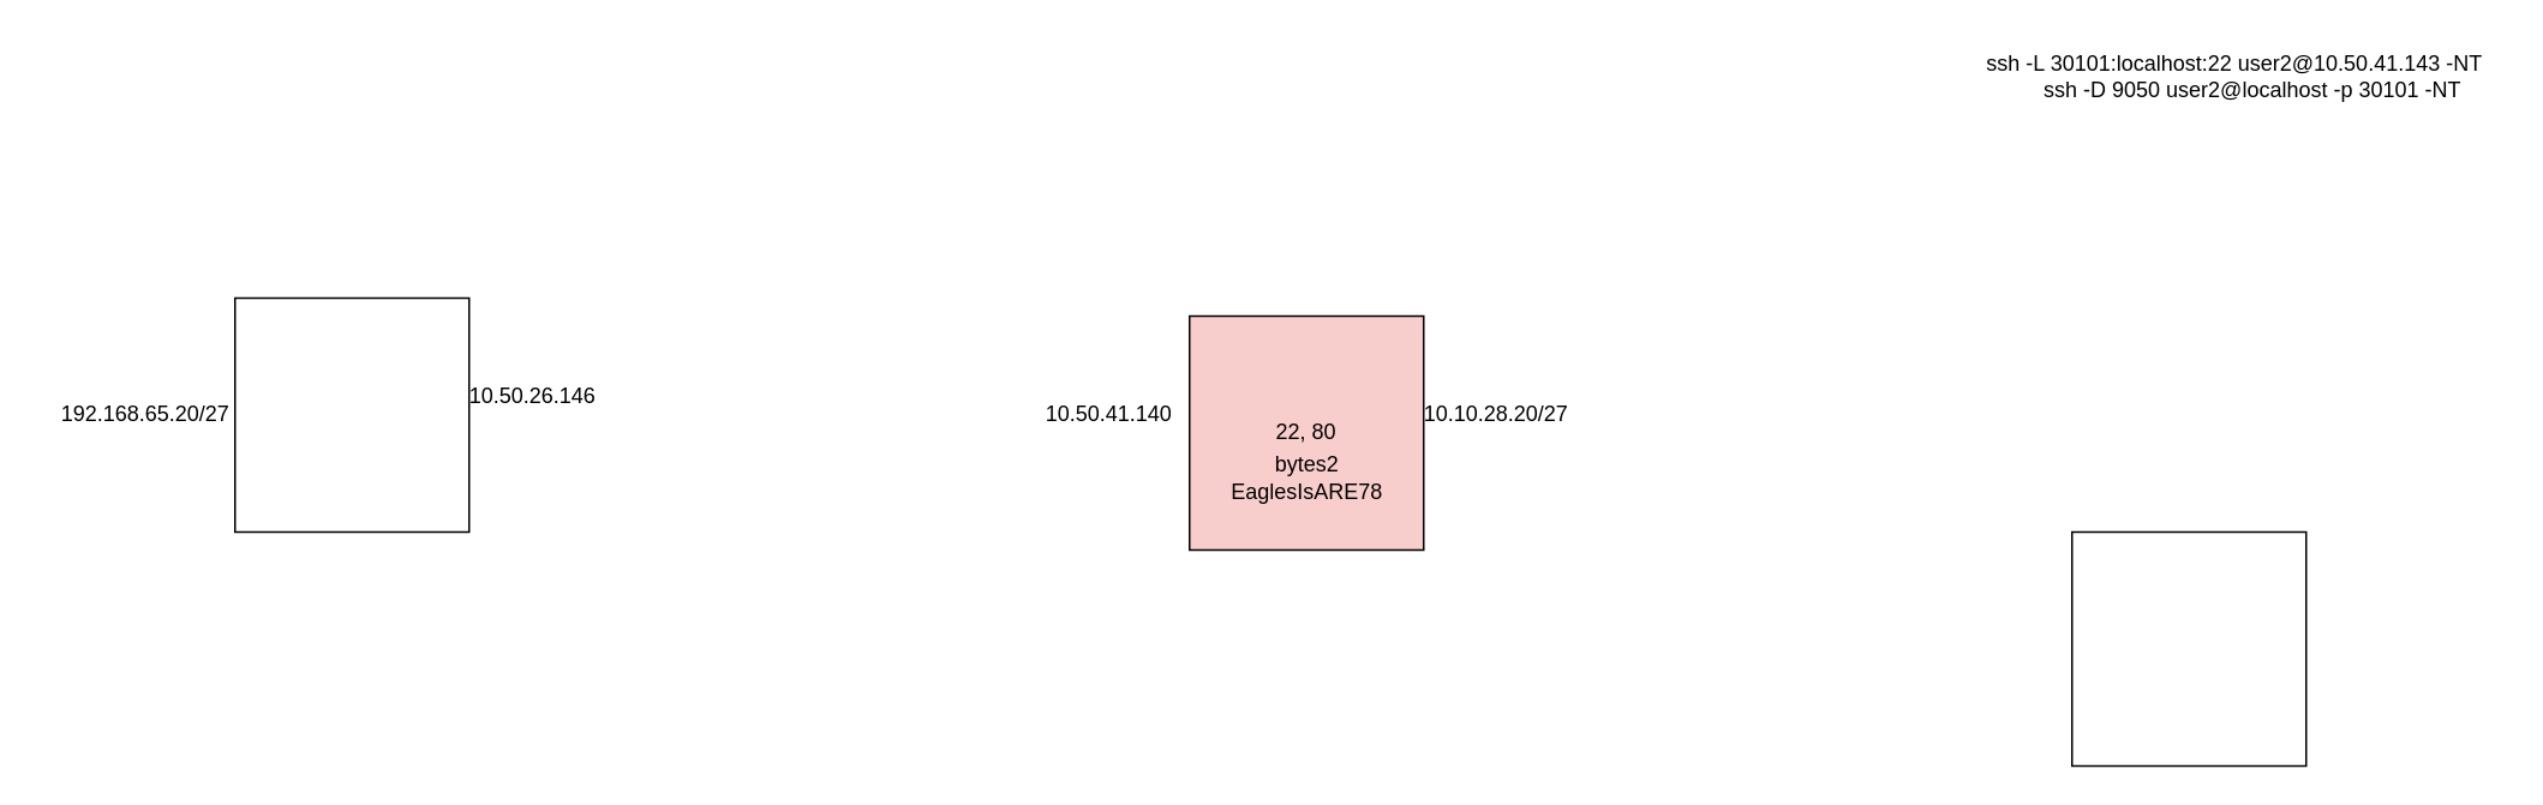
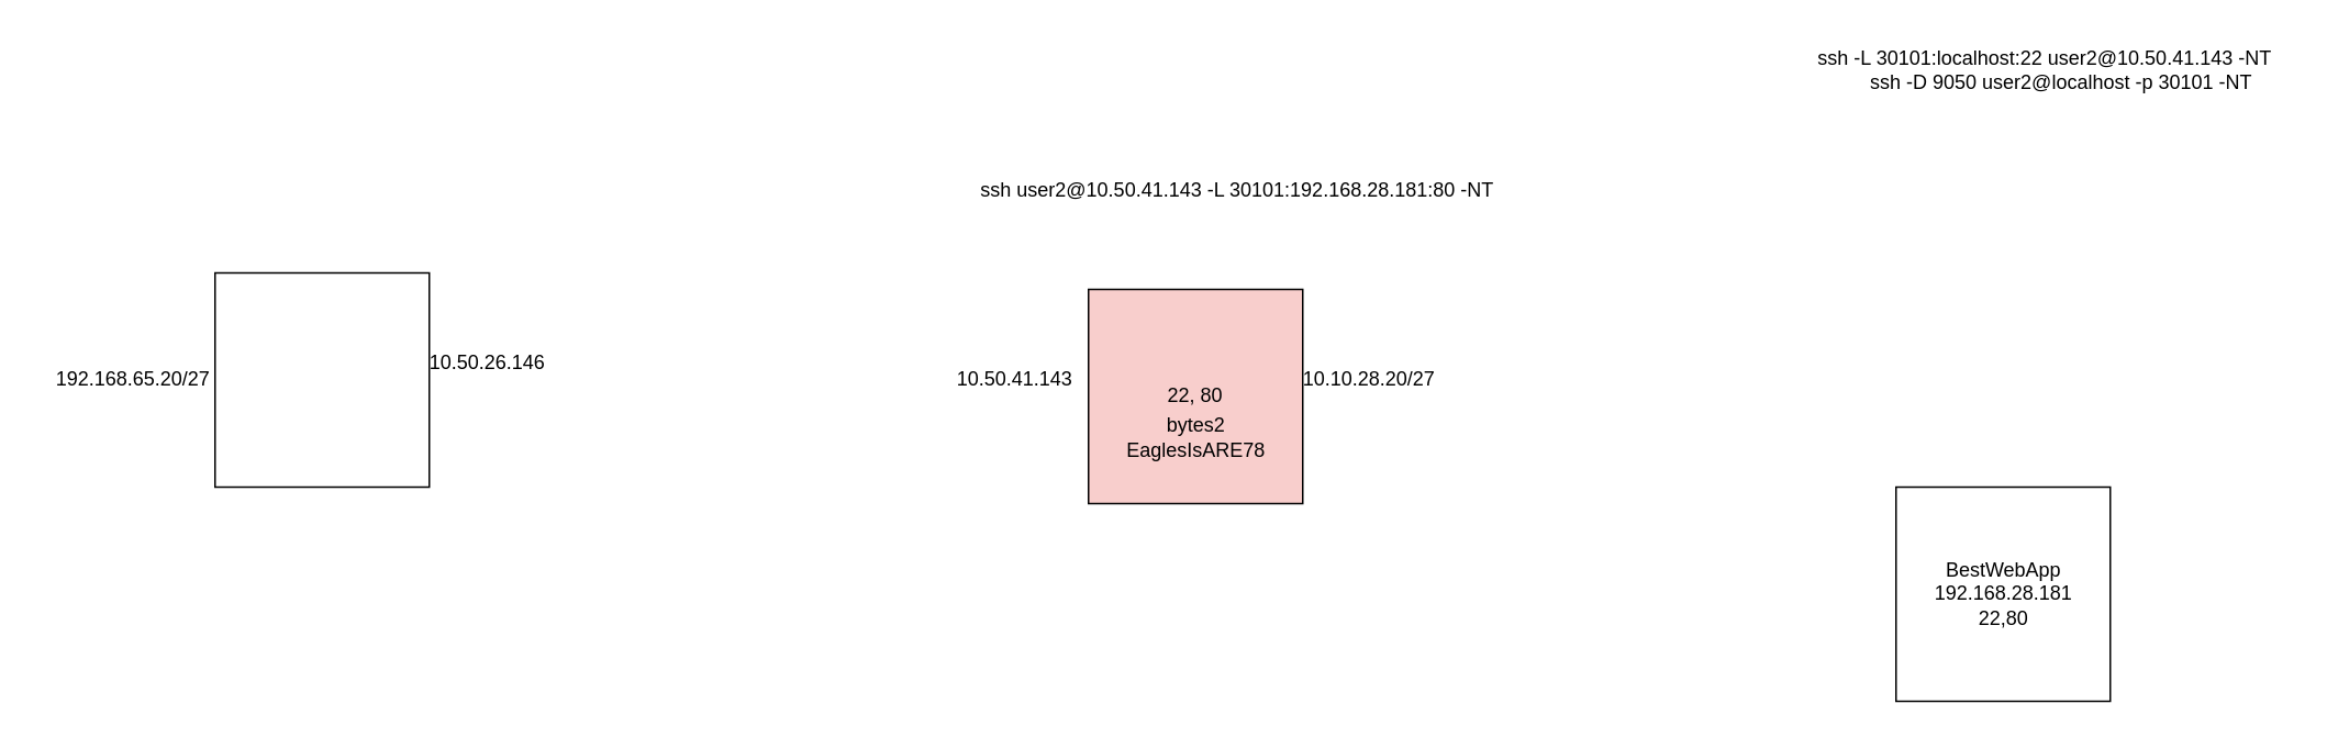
+ <mxCell id="11" value="ssh user2@10.50.41.143 -L 30101:192.168.28.181:80 -NT" style="text;html=1;align=center;verticalAlign=middle;resizable=0;points=[];autosize=1;strokeColor=none;fillColor=none;" vertex="1" parent="1"><mxGeometry x="585" y="100" width="330" height="30" as="geometry" /></mxCell>
- <mxCell id="7" value="&lt;span style=&quot;&quot;&gt;10.50.41.140&lt;/span&gt;" style="text;html=1;align=center;verticalAlign=middle;resizable=0;points=[];autosize=1;strokeColor=none;fillColor=none;" vertex="1" parent="1"><mxGeometry x="570" y="215" width="90" height="30" as="geometry" /></mxCell>
+ <mxCell id="7" value="&lt;span style=&quot;&quot;&gt;10.50.41.143&lt;/span&gt;" style="text;html=1;align=center;verticalAlign=middle;resizable=0;points=[];autosize=1;strokeColor=none;fillColor=none;" vertex="1" parent="1"><mxGeometry x="570" y="215" width="90" height="30" as="geometry" /></mxCell>
+ <mxCell id="10" value="BestWebApp&lt;br&gt;192.168.28.181&lt;br&gt;22,80" style="text;html=1;align=center;verticalAlign=middle;resizable=0;points=[];autosize=1;strokeColor=none;fillColor=none;" vertex="1" parent="1"><mxGeometry x="1160" y="330" width="110" height="60" as="geometry" /></mxCell>
